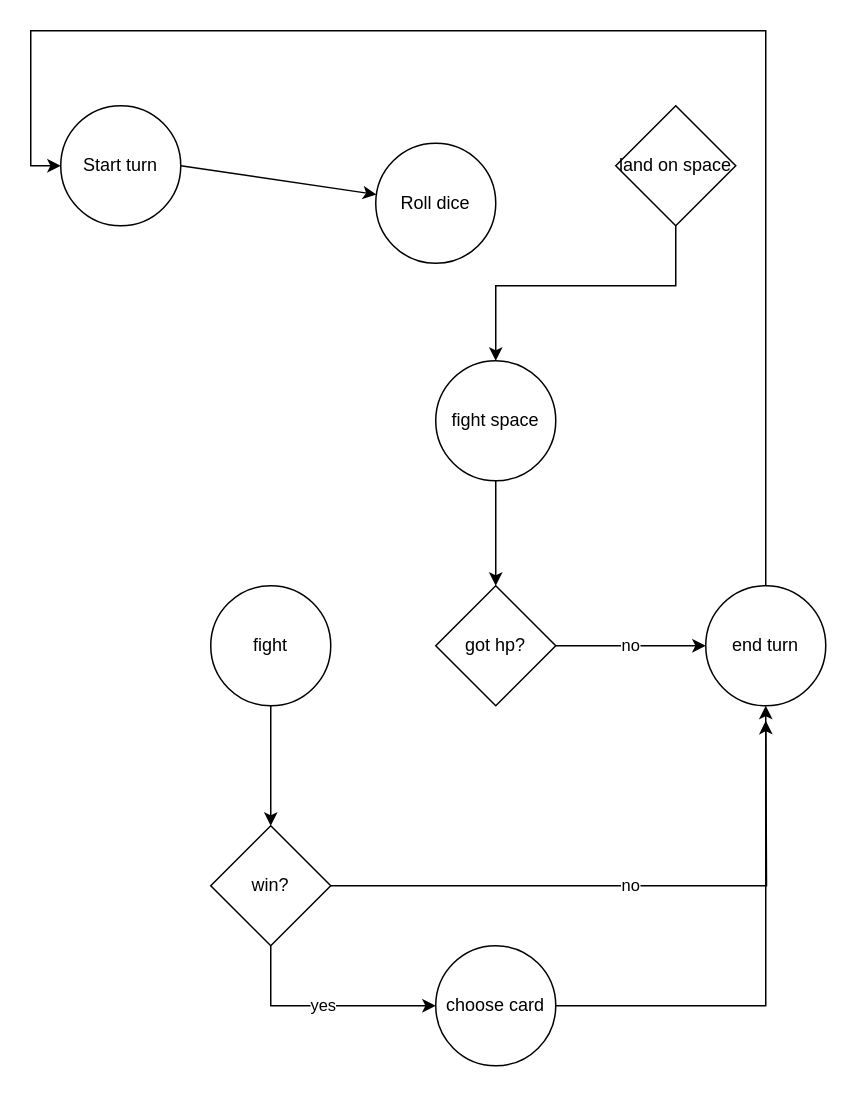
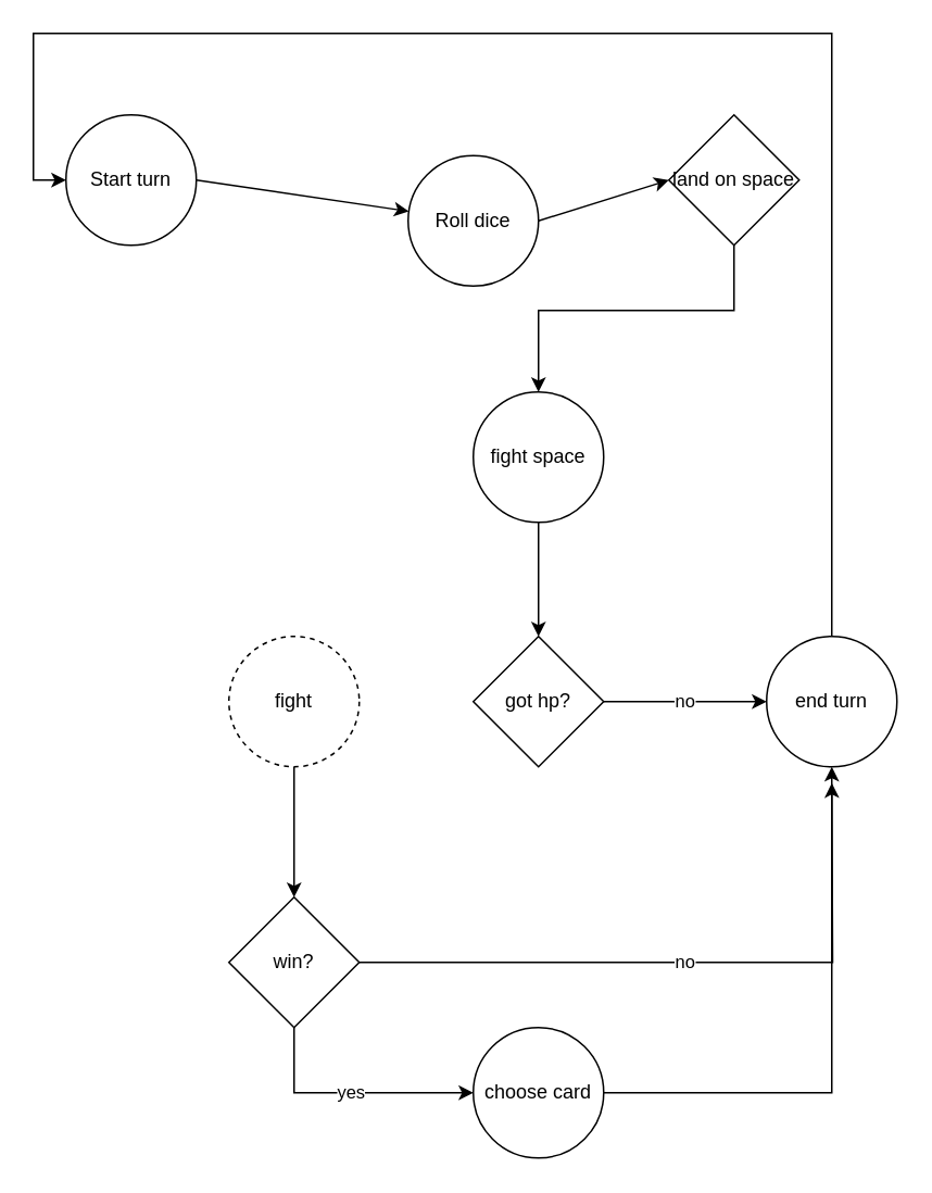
+ <mxCell id="3" value="" style="endArrow=classic;html=1;rounded=0;exitX=1;exitY=0.5;exitDx=0;exitDy=0;entryX=0;entryY=0.5;entryDx=0;entryDy=0;" edge="1" parent="1" source="5" target="7"><mxGeometry width="50" height="50" relative="1" as="geometry"><mxPoint x="440" y="500" as="sourcePoint" /><mxPoint x="400" y="110" as="targetPoint" /><Array as="points" /></mxGeometry></mxCell>
- <mxCell id="15" value="fight" style="ellipse;whiteSpace=wrap;html=1;" vertex="1" parent="1"><mxGeometry x="140" y="390" width="80" height="80" as="geometry" /></mxCell>
+ <mxCell id="15" value="fight" style="ellipse;whiteSpace=wrap;html=1;dashed=1;" vertex="1" parent="1"><mxGeometry x="140" y="390" width="80" height="80" as="geometry" /></mxCell>
